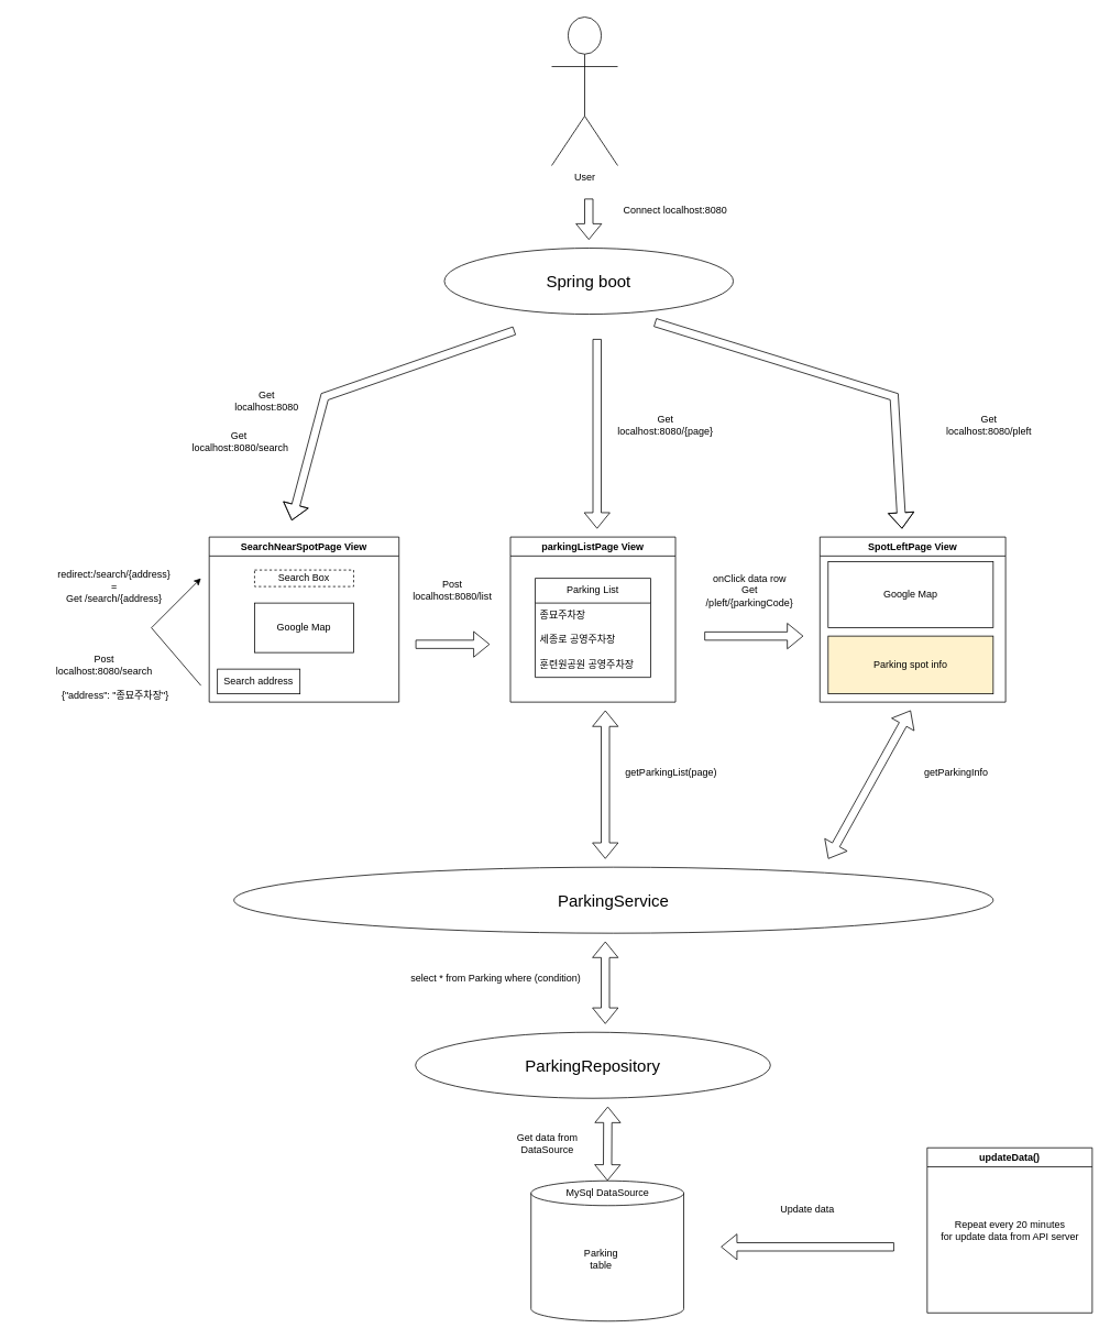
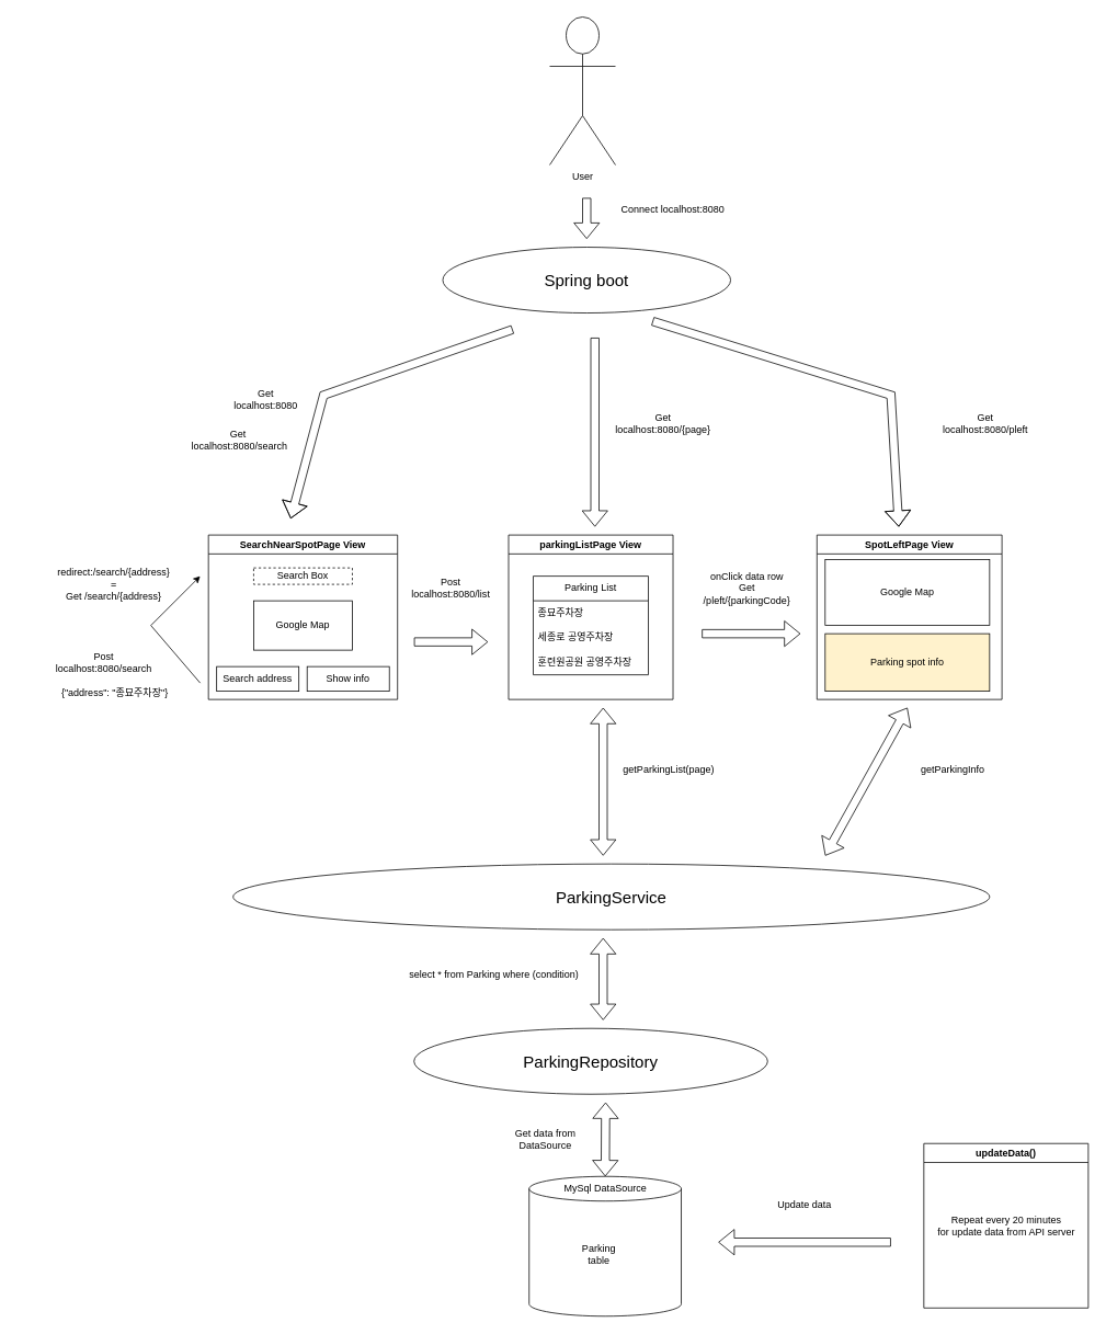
+ <mxCell id="12" value="Show info" style="rounded=0;whiteSpace=wrap;html=1;" parent="8" vertex="1"><mxGeometry x="120" y="160" width="100" height="30" as="geometry" /></mxCell>
